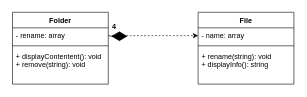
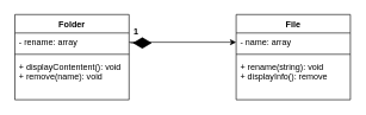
- <mxCell id="12" value="4" style="text;align=center;fontStyle=1;verticalAlign=middle;spacingLeft=3;spacingRight=3;strokeColor=none;rotatable=0;points=[[0,0.5],[1,0.5]];portConstraint=eastwest;" vertex="1" parent="1"><mxGeometry x="150" y="30" width="80" height="26" as="geometry" /></mxCell>
+ <mxCell id="12" value="1" style="text;align=center;fontStyle=1;verticalAlign=middle;spacingLeft=3;spacingRight=3;strokeColor=none;rotatable=0;points=[[0,0.5],[1,0.5]];portConstraint=eastwest;" vertex="1" parent="1"><mxGeometry x="150" y="30" width="80" height="26" as="geometry" /></mxCell>
- <mxCell id="10" style="edgeStyle=orthogonalEdgeStyle;rounded=0;orthogonalLoop=1;jettySize=auto;html=1;dashed=1;" edge="1" parent="1" source="7" target="3"><mxGeometry relative="1" as="geometry" /></mxCell>
+ <mxCell id="10" style="edgeStyle=orthogonalEdgeStyle;rounded=0;orthogonalLoop=1;jettySize=auto;html=1;" edge="1" parent="1" source="7" target="3"><mxGeometry relative="1" as="geometry" /></mxCell>
- <mxCell id="9" value="+ displayContentent(): void&#10;+ remove(string): void" style="text;strokeColor=none;fillColor=none;align=left;verticalAlign=top;spacingLeft=4;spacingRight=4;overflow=hidden;rotatable=0;points=[[0,0.5],[1,0.5]];portConstraint=eastwest;" vertex="1" parent="6"><mxGeometry y="60" width="160" height="60" as="geometry" /></mxCell>
+ <mxCell id="9" value="+ displayContentent(): void&#10;+ remove(name): void" style="text;strokeColor=none;fillColor=none;align=left;verticalAlign=top;spacingLeft=4;spacingRight=4;overflow=hidden;rotatable=0;points=[[0,0.5],[1,0.5]];portConstraint=eastwest;" vertex="1" parent="6"><mxGeometry y="60" width="160" height="60" as="geometry" /></mxCell>
- <mxCell id="5" value="+ rename(string): void&#10;+ displayInfo(): string" style="text;strokeColor=none;fillColor=none;align=left;verticalAlign=top;spacingLeft=4;spacingRight=4;overflow=hidden;rotatable=0;points=[[0,0.5],[1,0.5]];portConstraint=eastwest;" vertex="1" parent="2"><mxGeometry y="60" width="160" height="60" as="geometry" /></mxCell>
+ <mxCell id="5" value="+ rename(string): void&#10;+ displayInfo(): remove" style="text;strokeColor=none;fillColor=none;align=left;verticalAlign=top;spacingLeft=4;spacingRight=4;overflow=hidden;rotatable=0;points=[[0,0.5],[1,0.5]];portConstraint=eastwest;" vertex="1" parent="2"><mxGeometry y="60" width="160" height="60" as="geometry" /></mxCell>
